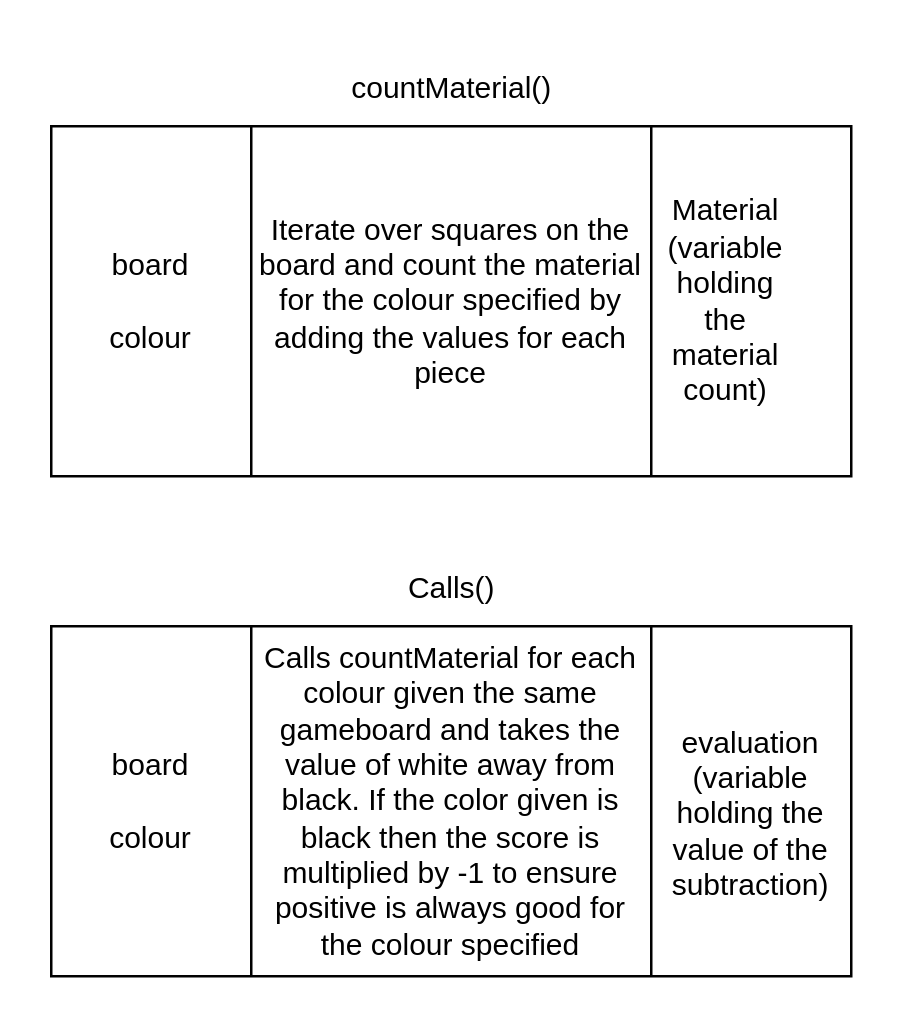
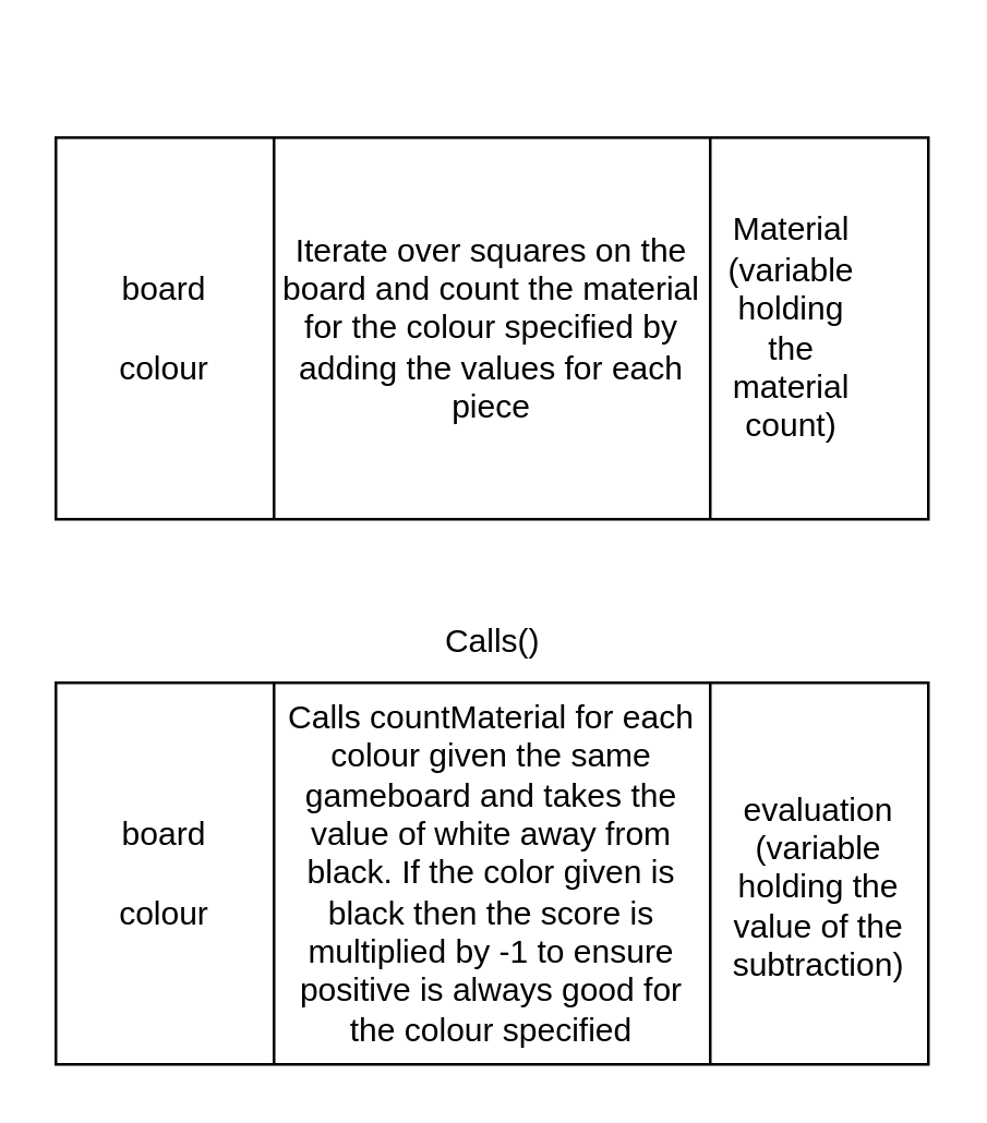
- <mxCell id="4" value="countMaterial()" style="text;html=1;align=center;verticalAlign=middle;resizable=0;points=[];autosize=1;strokeColor=none;fillColor=none;" vertex="1" parent="2"><mxGeometry x="110" width="100" height="30" as="geometry" /></mxCell>
